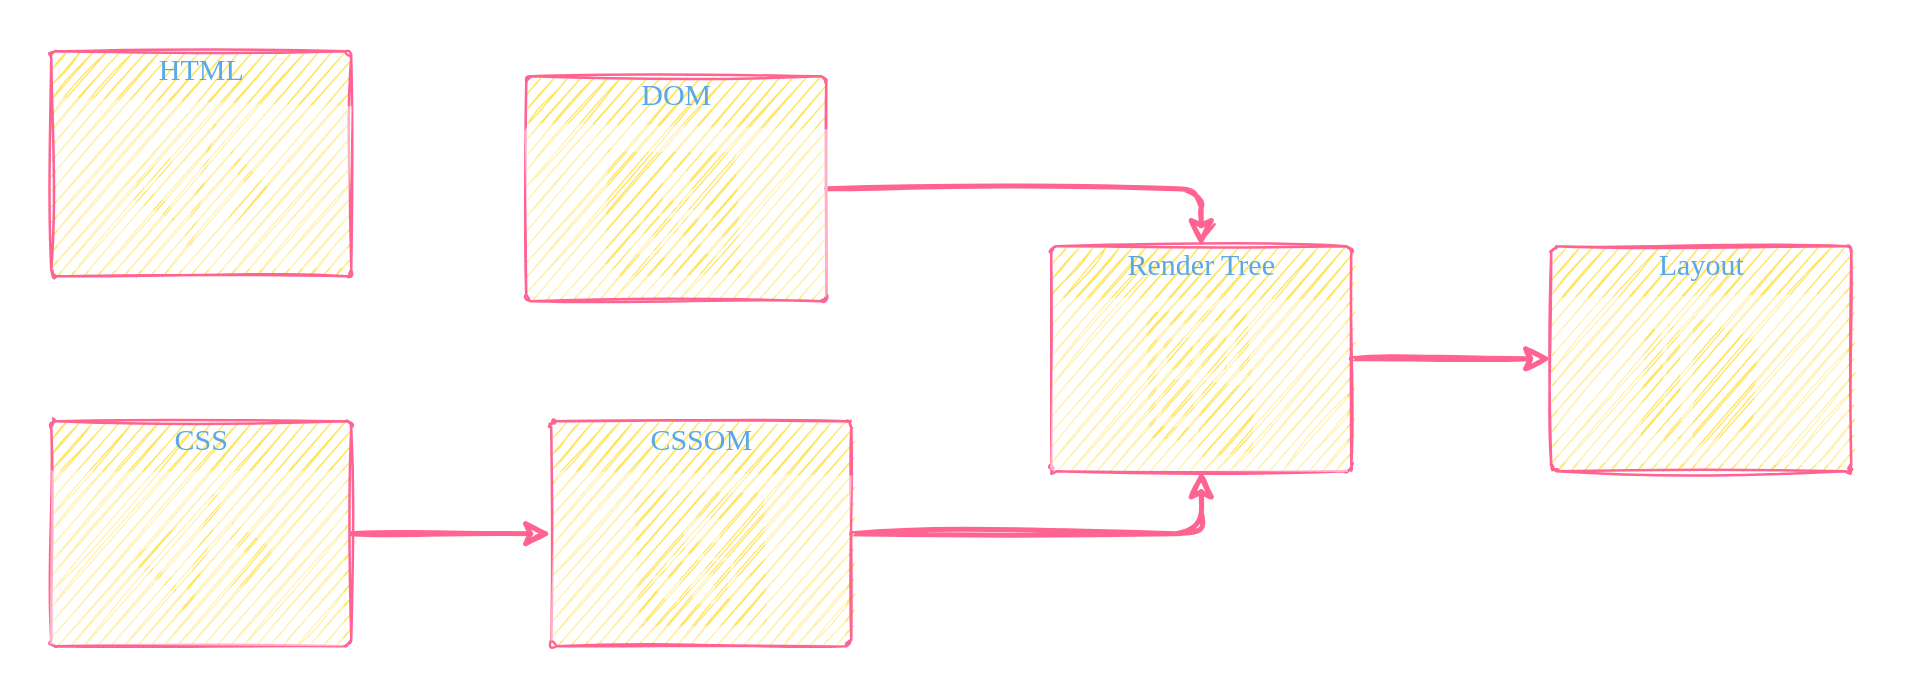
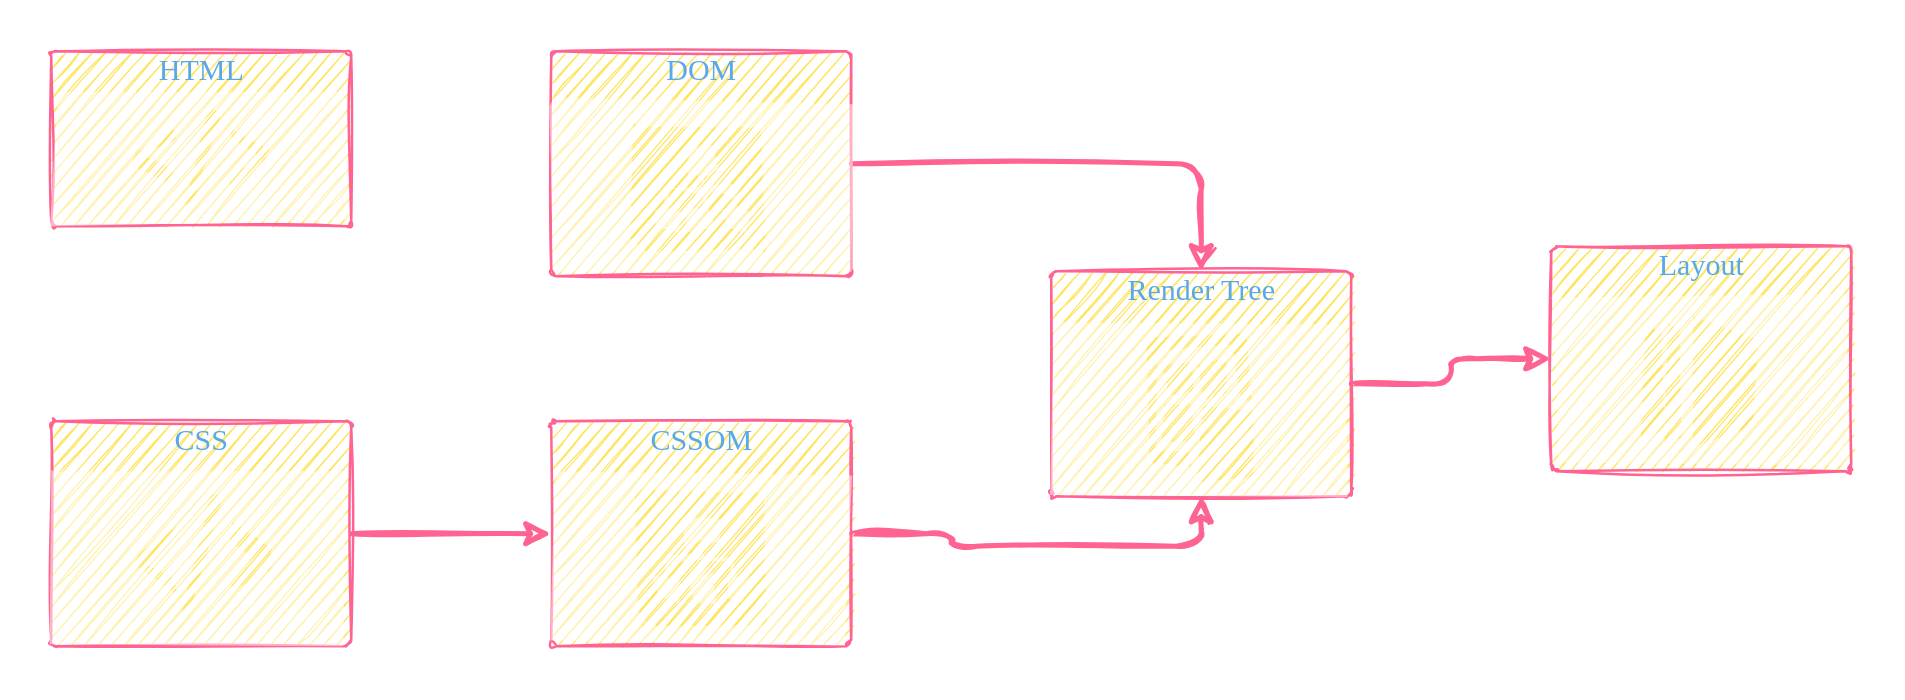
- <mxCell id="4" value="HTML" style="html=1;labelPosition=center;verticalLabelPosition=middle;verticalAlign=top;align=center;fontSize=12;outlineConnect=0;spacingTop=-6;shape=mxgraph.sitemap.script;sketch=1;rounded=1;fillColor=#FFE45E;strokeColor=#FF6392;fontColor=#5AA9E6;fontFamily=Comic Sans MS;" parent="1" vertex="1"><mxGeometry x="20" y="20" width="120" height="90" as="geometry" /></mxCell>
+ <mxCell id="4" value="HTML" style="html=1;labelPosition=center;verticalLabelPosition=middle;verticalAlign=top;align=center;fontSize=12;outlineConnect=0;spacingTop=-6;shape=mxgraph.sitemap.script;sketch=1;rounded=1;fillColor=#FFE45E;strokeColor=#FF6392;fontColor=#5AA9E6;fontFamily=Comic Sans MS;" parent="1" vertex="1"><mxGeometry x="20" y="20" width="120" height="70" as="geometry" /></mxCell>
- <mxCell id="8" value="DOM" style="html=1;labelPosition=center;verticalLabelPosition=middle;verticalAlign=top;align=center;fontSize=12;outlineConnect=0;spacingTop=-6;shape=mxgraph.sitemap.sitemap;sketch=1;rounded=1;fillColor=#FFE45E;strokeColor=#FF6392;fontColor=#5AA9E6;fontFamily=Comic Sans MS;" parent="1" vertex="1"><mxGeometry x="210" y="30" width="120" height="90" as="geometry" /></mxCell>
+ <mxCell id="8" value="DOM" style="html=1;labelPosition=center;verticalLabelPosition=middle;verticalAlign=top;align=center;fontSize=12;outlineConnect=0;spacingTop=-6;shape=mxgraph.sitemap.sitemap;sketch=1;rounded=1;fillColor=#FFE45E;strokeColor=#FF6392;fontColor=#5AA9E6;fontFamily=Comic Sans MS;" parent="1" vertex="1"><mxGeometry x="220" y="20" width="120" height="90" as="geometry" /></mxCell>
- <mxCell id="10" value="Render Tree" style="html=1;labelPosition=center;verticalLabelPosition=middle;verticalAlign=top;align=center;fontSize=12;outlineConnect=0;spacingTop=-6;shape=mxgraph.sitemap.post;sketch=1;rounded=1;fillColor=#FFE45E;strokeColor=#FF6392;fontColor=#5AA9E6;fontFamily=Comic Sans MS;" parent="1" vertex="1"><mxGeometry x="420" y="98" width="120" height="90" as="geometry" /></mxCell>
+ <mxCell id="10" value="Render Tree" style="html=1;labelPosition=center;verticalLabelPosition=middle;verticalAlign=top;align=center;fontSize=12;outlineConnect=0;spacingTop=-6;shape=mxgraph.sitemap.post;sketch=1;rounded=1;fillColor=#FFE45E;strokeColor=#FF6392;fontColor=#5AA9E6;fontFamily=Comic Sans MS;" parent="1" vertex="1"><mxGeometry x="420" y="108" width="120" height="90" as="geometry" /></mxCell>
